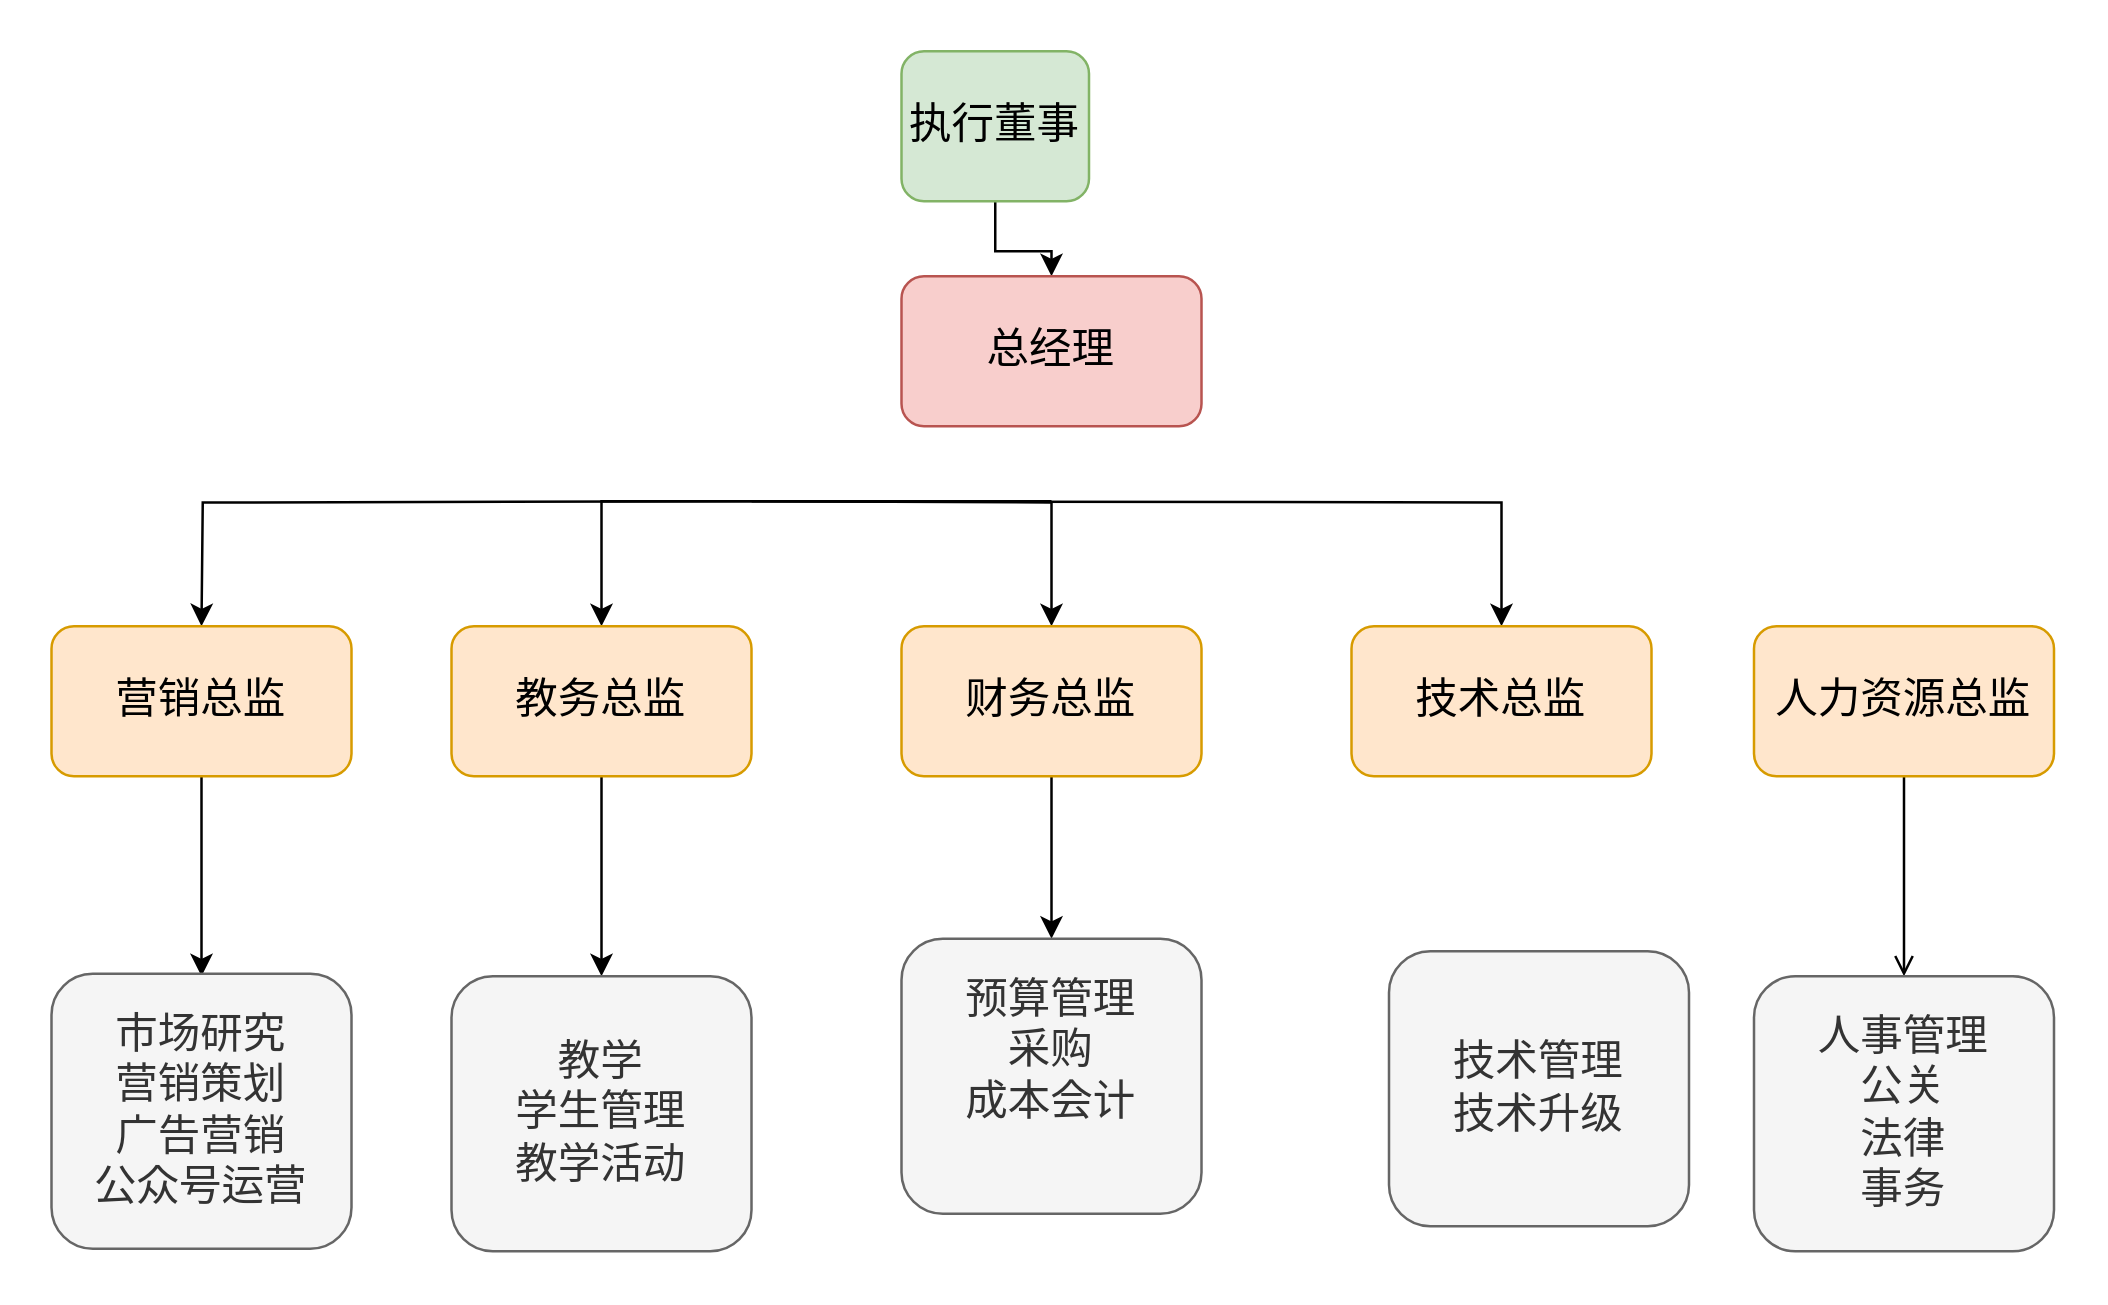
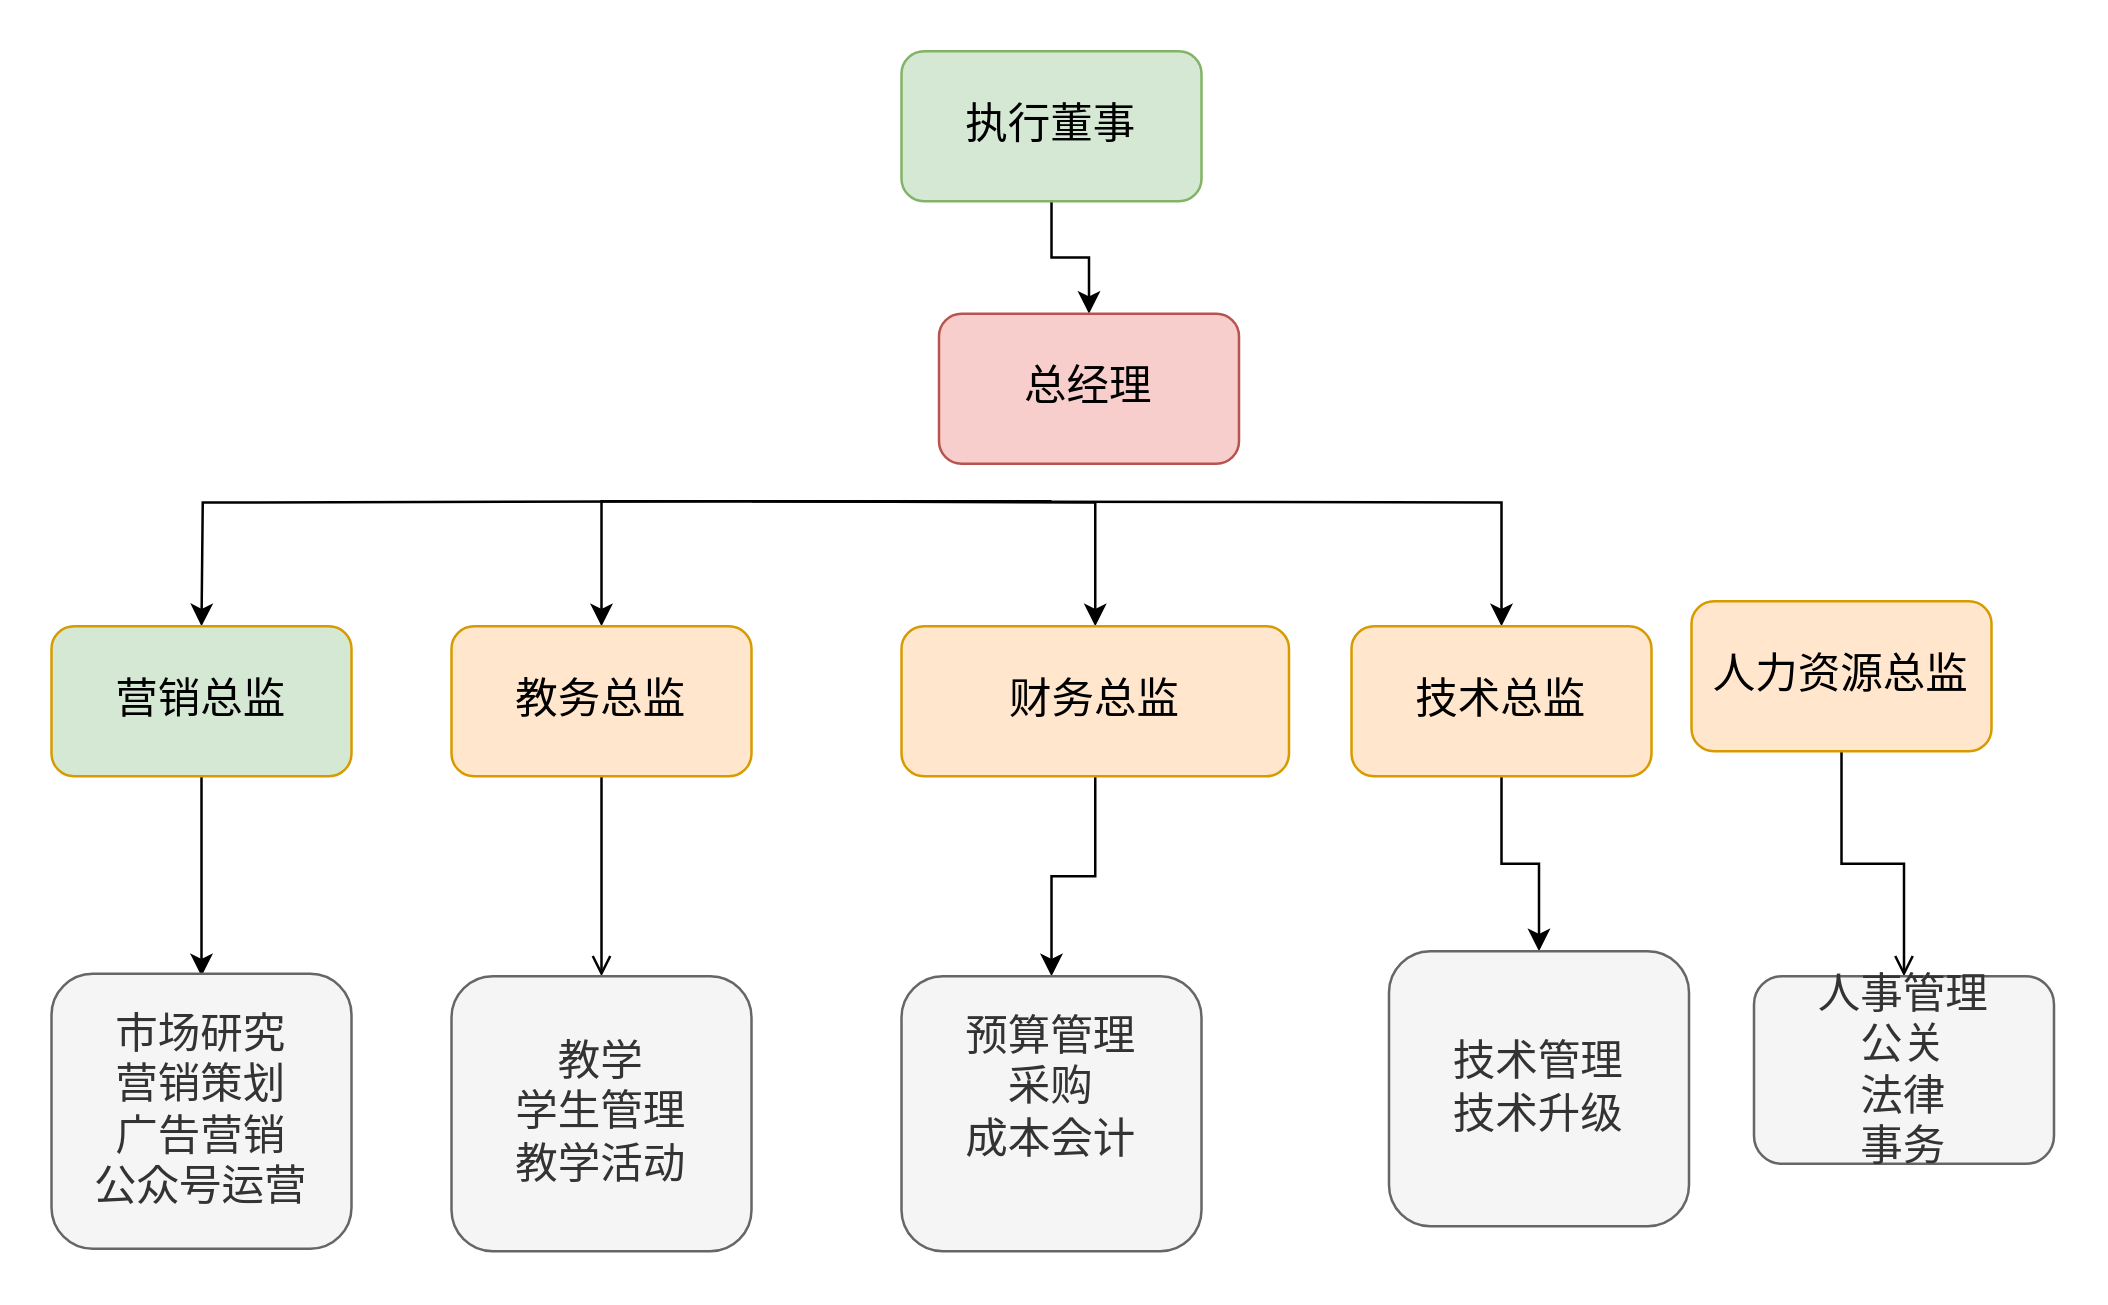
- <mxCell id="3" value="执行董事" style="rounded=1;whiteSpace=wrap;html=1;fillColor=#d5e8d4;strokeColor=#82b366;fontSize=17;" parent="1" vertex="1"><mxGeometry x="360" y="20" width="75" height="60" as="geometry" /></mxCell>
+ <mxCell id="3" value="执行董事" style="rounded=1;whiteSpace=wrap;html=1;fillColor=#d5e8d4;strokeColor=#82b366;fontSize=17;" parent="1" vertex="1"><mxGeometry x="360" y="20" width="120" height="60" as="geometry" /></mxCell>
- <mxCell id="8" value="总经理" style="rounded=1;whiteSpace=wrap;html=1;fillColor=#f8cecc;strokeColor=#b85450;fontSize=17;" parent="1" vertex="1"><mxGeometry x="360" y="110" width="120" height="60" as="geometry" /></mxCell>
+ <mxCell id="8" value="总经理" style="rounded=1;whiteSpace=wrap;html=1;fillColor=#f8cecc;strokeColor=#b85450;fontSize=17;" parent="1" vertex="1"><mxGeometry x="375" y="125" width="120" height="60" as="geometry" /></mxCell>
- <mxCell id="19" value="营销总监" style="rounded=1;whiteSpace=wrap;html=1;fillColor=#ffe6cc;strokeColor=#d79b00;fontSize=17;" parent="1" vertex="1"><mxGeometry x="20" y="250" width="120" height="60" as="geometry" /></mxCell>
+ <mxCell id="19" value="营销总监" style="rounded=1;whiteSpace=wrap;html=1;fillColor=#d5e8d4;strokeColor=#d79b00;fontSize=17;" parent="1" vertex="1"><mxGeometry x="20" y="250" width="120" height="60" as="geometry" /></mxCell>
- <mxCell id="22" value="财务总监" style="rounded=1;whiteSpace=wrap;html=1;fillColor=#ffe6cc;strokeColor=#d79b00;fontSize=17;" parent="1" vertex="1"><mxGeometry x="360" y="250" width="120" height="60" as="geometry" /></mxCell>
+ <mxCell id="22" value="财务总监" style="rounded=1;whiteSpace=wrap;html=1;fillColor=#ffe6cc;strokeColor=#d79b00;fontSize=17;" parent="1" vertex="1"><mxGeometry x="360" y="250" width="155" height="60" as="geometry" /></mxCell>
- <mxCell id="10" value="人力资源总监" style="rounded=1;whiteSpace=wrap;html=1;fillColor=#ffe6cc;strokeColor=#d79b00;fontSize=17;" parent="1" vertex="1"><mxGeometry x="701" y="250" width="120" height="60" as="geometry" /></mxCell>
+ <mxCell id="10" value="人力资源总监" style="rounded=1;whiteSpace=wrap;html=1;fillColor=#ffe6cc;strokeColor=#d79b00;fontSize=17;" parent="1" vertex="1"><mxGeometry x="676" y="240" width="120" height="60" as="geometry" /></mxCell>
+ <mxCell id="12" value="" style="edgeStyle=orthogonalEdgeStyle;rounded=0;orthogonalLoop=1;jettySize=auto;html=1;fontSize=17;" parent="1" source="13" target="14" edge="1"><mxGeometry relative="1" as="geometry" /></mxCell>
- <mxCell id="15" value="" style="edgeStyle=orthogonalEdgeStyle;rounded=0;orthogonalLoop=1;jettySize=auto;html=1;fontSize=17;" parent="1" source="16" target="17" edge="1"><mxGeometry relative="1" as="geometry" /></mxCell>
+ <mxCell id="15" value="" style="edgeStyle=orthogonalEdgeStyle;rounded=0;orthogonalLoop=1;jettySize=auto;html=1;fontSize=17;endArrow=open;" parent="1" source="16" target="17" edge="1"><mxGeometry relative="1" as="geometry" /></mxCell>
- <mxCell id="23" value="预算管理&lt;br style=&quot;font-size: 17px;&quot;&gt;采购&lt;br style=&quot;font-size: 17px;&quot;&gt;成本会计&lt;br style=&quot;font-size: 17px;&quot;&gt;&lt;br style=&quot;font-size: 17px;&quot;&gt;" style="rounded=1;whiteSpace=wrap;html=1;fillColor=#f5f5f5;strokeColor=#666666;fontColor=#333333;fontSize=17;" parent="1" vertex="1"><mxGeometry x="360" y="375" width="120" height="110" as="geometry" /></mxCell>
+ <mxCell id="23" value="预算管理&lt;br style=&quot;font-size: 17px;&quot;&gt;采购&lt;br style=&quot;font-size: 17px;&quot;&gt;成本会计&lt;br style=&quot;font-size: 17px;&quot;&gt;&lt;br style=&quot;font-size: 17px;&quot;&gt;" style="rounded=1;whiteSpace=wrap;html=1;fillColor=#f5f5f5;strokeColor=#666666;fontColor=#333333;fontSize=17;" parent="1" vertex="1"><mxGeometry x="360" y="390" width="120" height="110" as="geometry" /></mxCell>
- <mxCell id="11" value="人事管理&lt;br style=&quot;font-size: 17px;&quot;&gt;公关&lt;br style=&quot;font-size: 17px;&quot;&gt;法律&lt;br style=&quot;font-size: 17px;&quot;&gt;事务&lt;br style=&quot;font-size: 17px;&quot;&gt;" style="rounded=1;whiteSpace=wrap;html=1;fillColor=#f5f5f5;strokeColor=#666666;fontColor=#333333;fontSize=17;" parent="1" vertex="1"><mxGeometry x="701" y="390" width="120" height="110" as="geometry" /></mxCell>
+ <mxCell id="11" value="人事管理&lt;br style=&quot;font-size: 17px;&quot;&gt;公关&lt;br style=&quot;font-size: 17px;&quot;&gt;法律&lt;br style=&quot;font-size: 17px;&quot;&gt;事务&lt;br style=&quot;font-size: 17px;&quot;&gt;" style="rounded=1;whiteSpace=wrap;html=1;fillColor=#f5f5f5;strokeColor=#666666;fontColor=#333333;fontSize=17;" parent="1" vertex="1"><mxGeometry x="701" y="390" width="120" height="75" as="geometry" /></mxCell>
